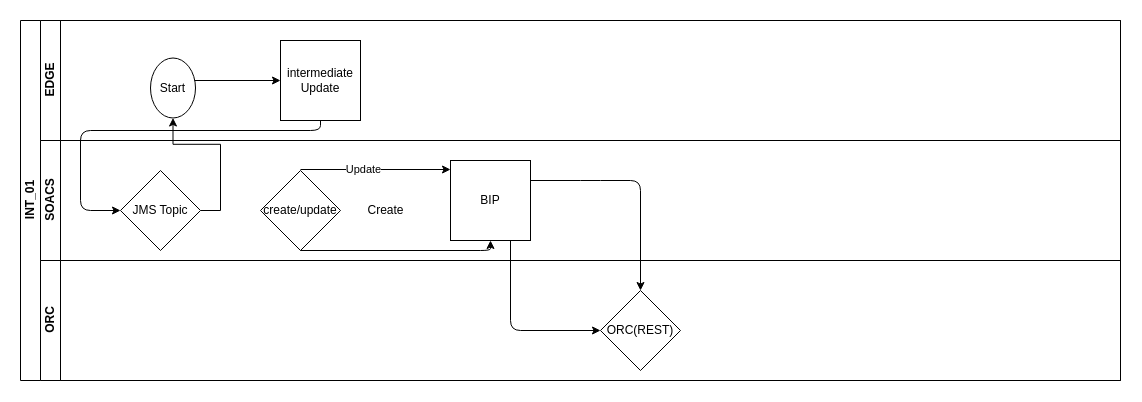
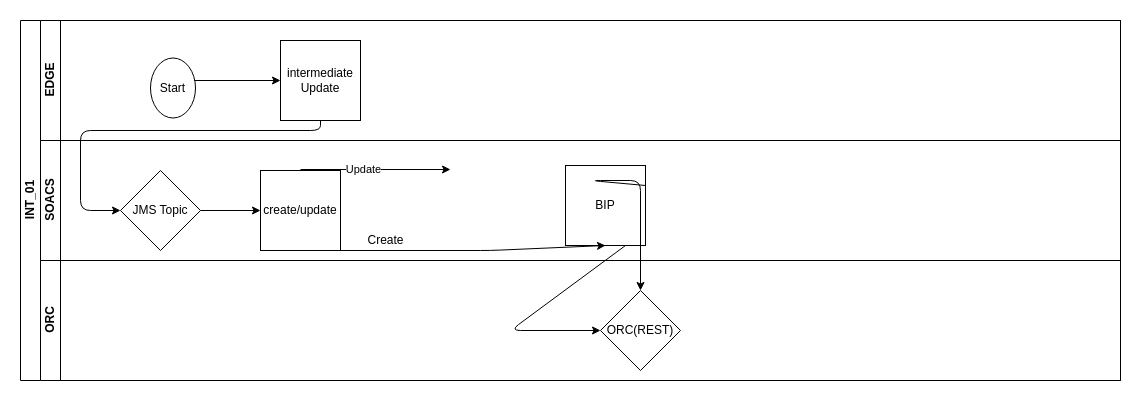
- <mxCell id="11" style="edgeStyle=orthogonalEdgeStyle;rounded=0;orthogonalLoop=1;jettySize=auto;html=1;exitX=1;exitY=0.5;exitDx=0;exitDy=0;" edge="1" parent="8" source="13" target="5"><mxGeometry relative="1" as="geometry" /></mxCell>
+ <mxCell id="11" style="edgeStyle=orthogonalEdgeStyle;rounded=0;orthogonalLoop=1;jettySize=auto;html=1;exitX=1;exitY=0.5;exitDx=0;exitDy=0;entryX=0;entryY=0.5;entryDx=0;entryDy=0;" edge="1" parent="8" source="13" target="14"><mxGeometry relative="1" as="geometry" /></mxCell>
- <mxCell id="12" value="BIP" style="whiteSpace=wrap;html=1;aspect=fixed;" vertex="1" parent="8"><mxGeometry x="410" y="20" width="80" height="80" as="geometry" /></mxCell>
+ <mxCell id="12" value="BIP" style="whiteSpace=wrap;html=1;aspect=fixed;" vertex="1" parent="8"><mxGeometry x="525" y="25" width="80" height="80" as="geometry" /></mxCell>
- <mxCell id="14" value="create/update" style="rhombus;whiteSpace=wrap;html=1;" vertex="1" parent="8"><mxGeometry x="220" y="30" width="80" height="80" as="geometry" /></mxCell>
+ <mxCell id="14" value="create/update" style="whiteSpace=wrap;html=1;rounded=0;" vertex="1" parent="8"><mxGeometry x="220" y="30" width="80" height="80" as="geometry" /></mxCell>
- <mxCell id="16" value="Create" style="text;html=1;align=center;verticalAlign=middle;resizable=0;points=[];autosize=1;" vertex="1" parent="8"><mxGeometry x="320" y="60" width="50" height="20" as="geometry" /></mxCell>
+ <mxCell id="16" value="Create" style="text;html=1;align=center;verticalAlign=middle;resizable=0;points=[];autosize=1;" vertex="1" parent="8"><mxGeometry x="320" y="90" width="50" height="20" as="geometry" /></mxCell>
